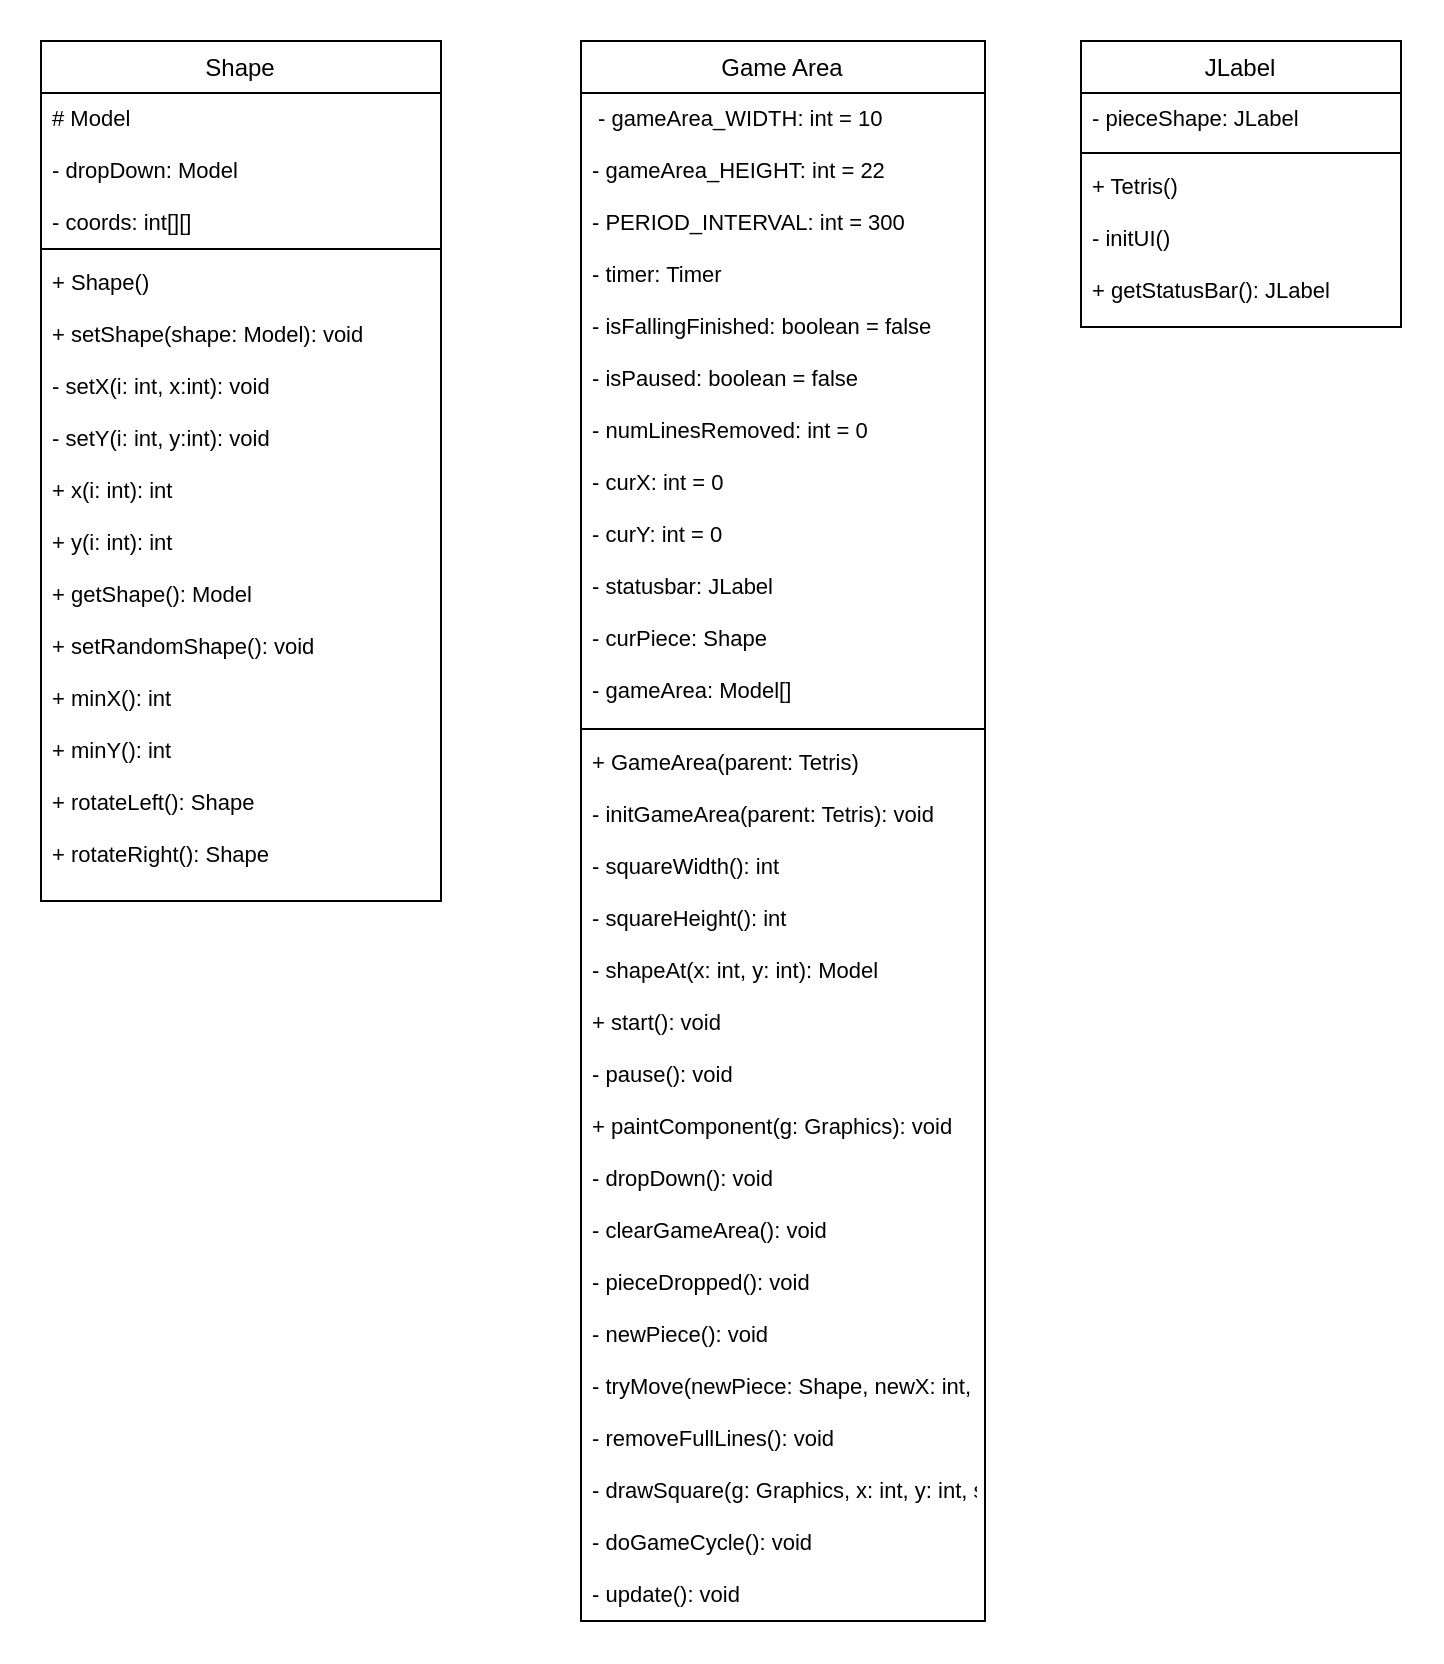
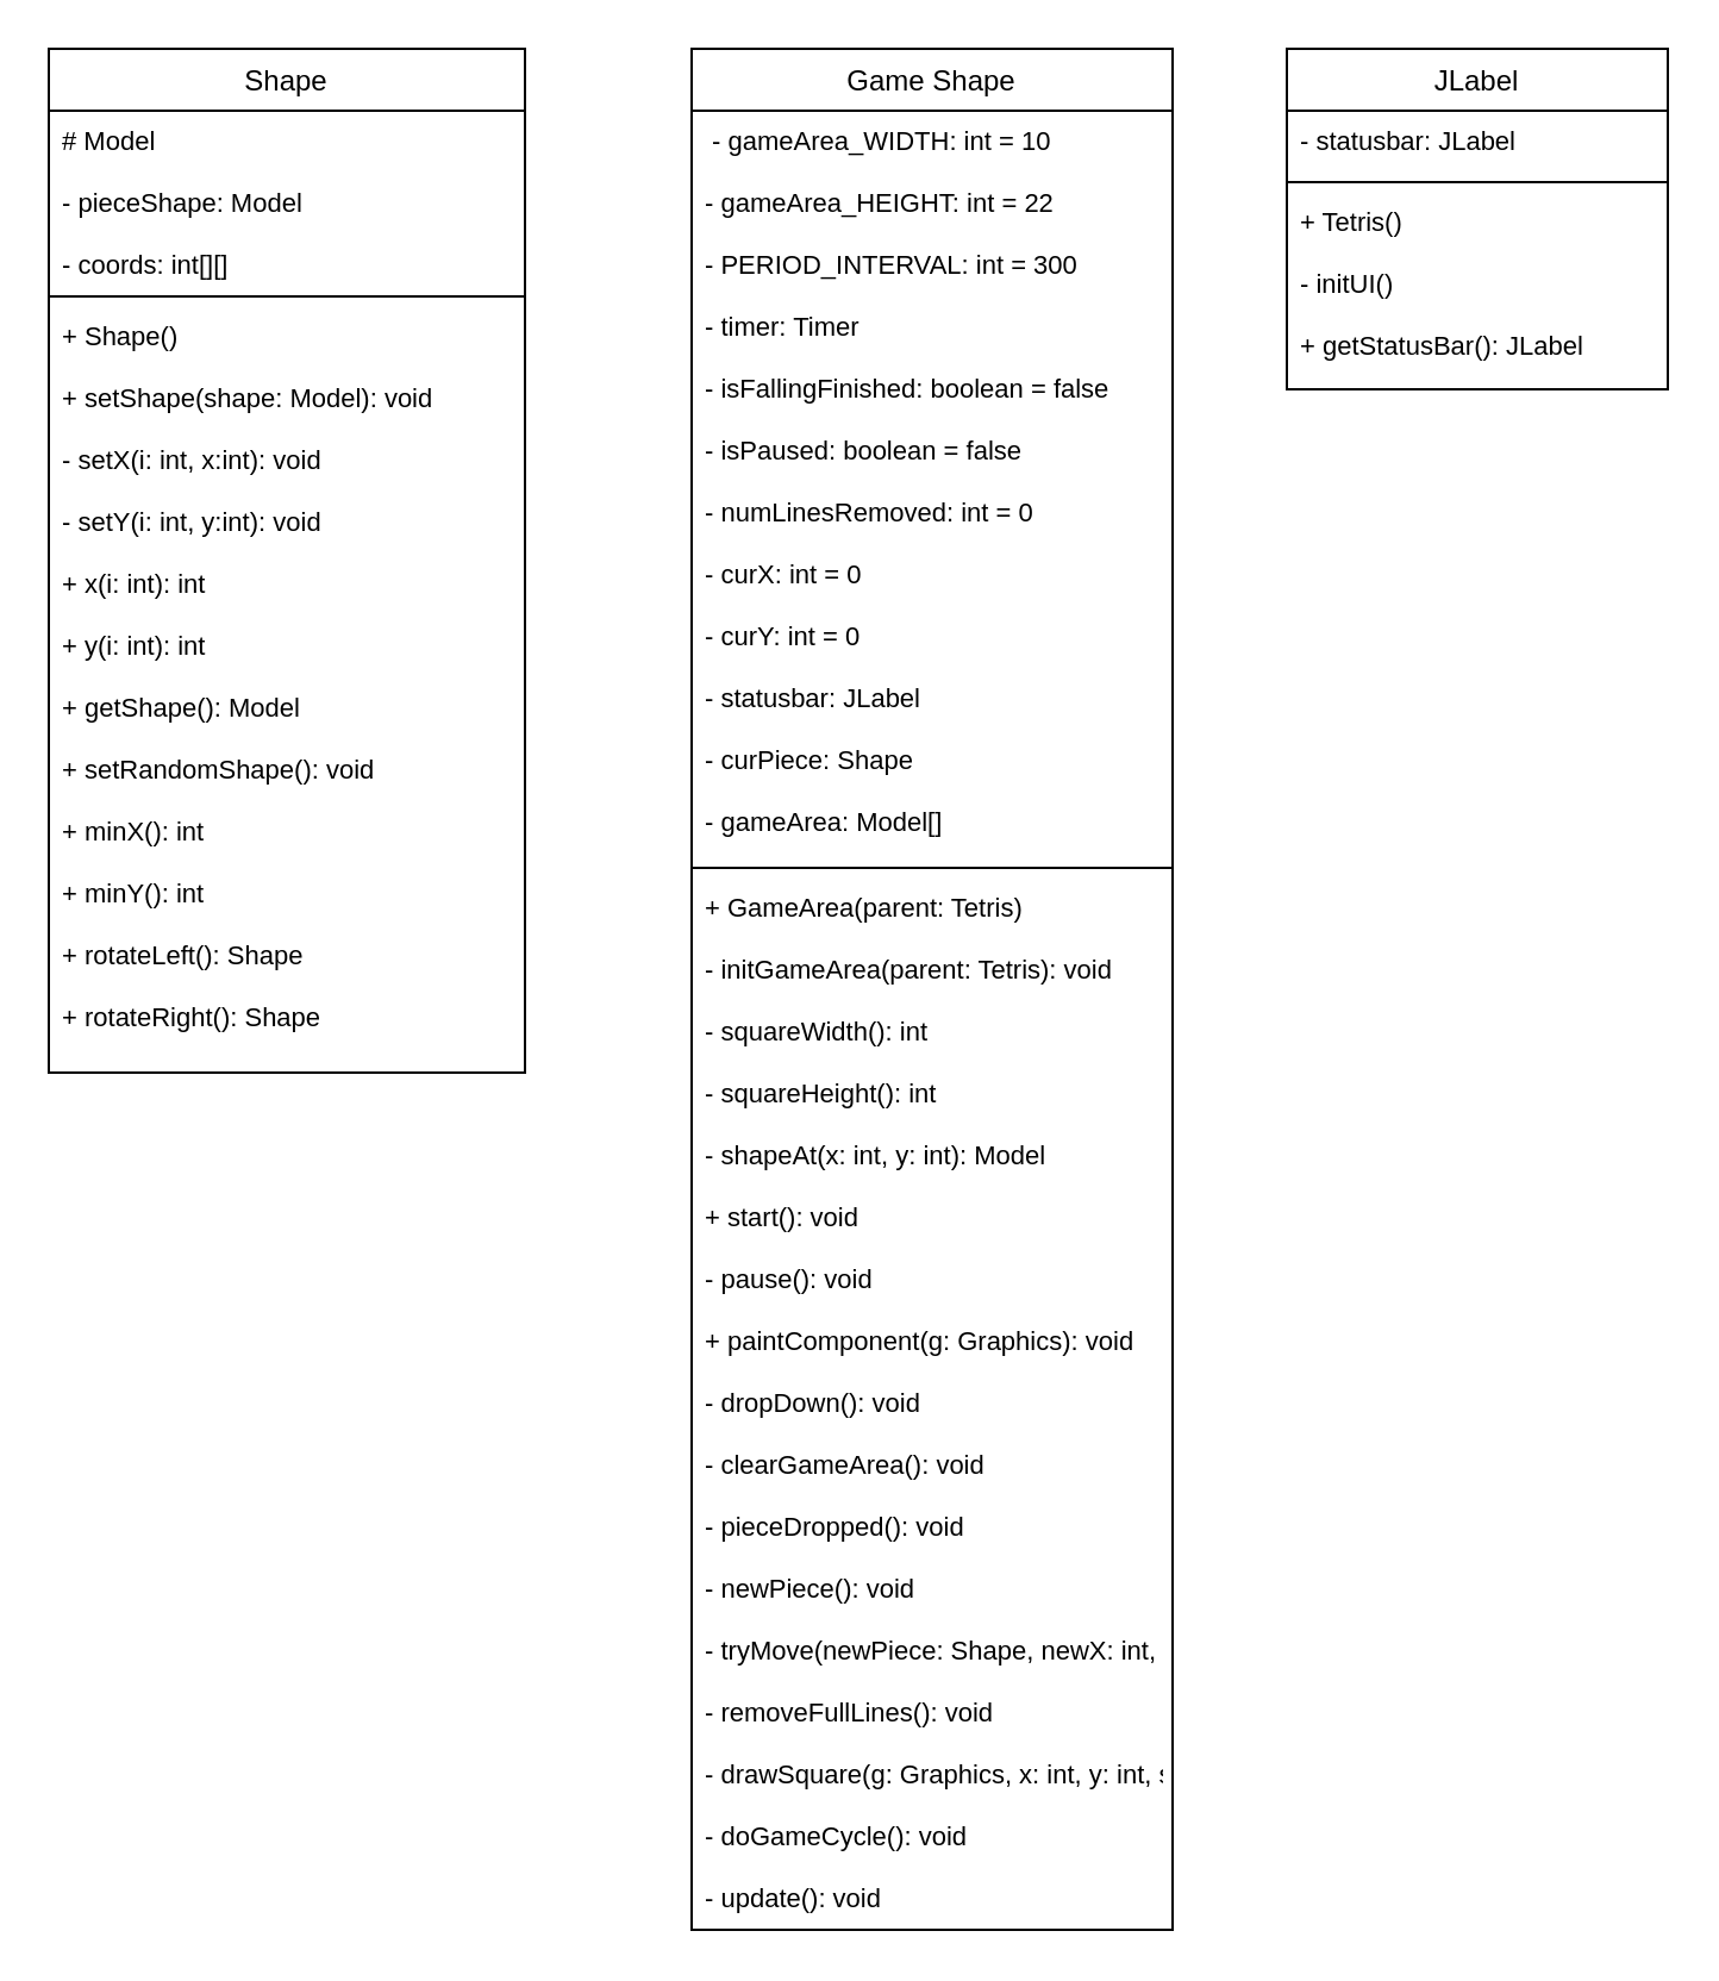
- <mxCell id="6" value="Game Area" style="swimlane;fontStyle=0;align=center;verticalAlign=top;childLayout=stackLayout;horizontal=1;startSize=26;horizontalStack=0;resizeParent=1;resizeLast=0;collapsible=1;marginBottom=0;rounded=0;shadow=0;strokeWidth=1;" parent="1" vertex="1"><mxGeometry x="290" y="20" width="202" height="790" as="geometry"><mxRectangle x="550" y="140" width="160" height="26" as="alternateBounds" /></mxGeometry></mxCell>
+ <mxCell id="6" value="Game Shape" style="swimlane;fontStyle=0;align=center;verticalAlign=top;childLayout=stackLayout;horizontal=1;startSize=26;horizontalStack=0;resizeParent=1;resizeLast=0;collapsible=1;marginBottom=0;rounded=0;shadow=0;strokeWidth=1;" parent="1" vertex="1"><mxGeometry x="290" y="20" width="202" height="790" as="geometry"><mxRectangle x="550" y="140" width="160" height="26" as="alternateBounds" /></mxGeometry></mxCell>
- <mxCell id="3" value="# Model&#10; &#10;- dropDown: Model&#10; &#10;- coords: int[][]" style="text;align=left;verticalAlign=top;spacingLeft=4;spacingRight=4;overflow=hidden;rotatable=0;points=[[0,0.5],[1,0.5]];portConstraint=eastwest;fontSize=11;" parent="2" vertex="1"><mxGeometry y="26" width="200" height="74" as="geometry" /></mxCell>
+ <mxCell id="3" value="# Model&#10; &#10;- pieceShape: Model&#10; &#10;- coords: int[][]" style="text;align=left;verticalAlign=top;spacingLeft=4;spacingRight=4;overflow=hidden;rotatable=0;points=[[0,0.5],[1,0.5]];portConstraint=eastwest;fontSize=11;" parent="2" vertex="1"><mxGeometry y="26" width="200" height="74" as="geometry" /></mxCell>
- <mxCell id="11" value="- pieceShape: JLabel" style="text;align=left;verticalAlign=top;spacingLeft=4;spacingRight=4;overflow=hidden;rotatable=0;points=[[0,0.5],[1,0.5]];portConstraint=eastwest;fontSize=11;" parent="10" vertex="1"><mxGeometry y="26" width="160" height="26" as="geometry" /></mxCell>
+ <mxCell id="11" value="- statusbar: JLabel" style="text;align=left;verticalAlign=top;spacingLeft=4;spacingRight=4;overflow=hidden;rotatable=0;points=[[0,0.5],[1,0.5]];portConstraint=eastwest;fontSize=11;" parent="10" vertex="1"><mxGeometry y="26" width="160" height="26" as="geometry" /></mxCell>
